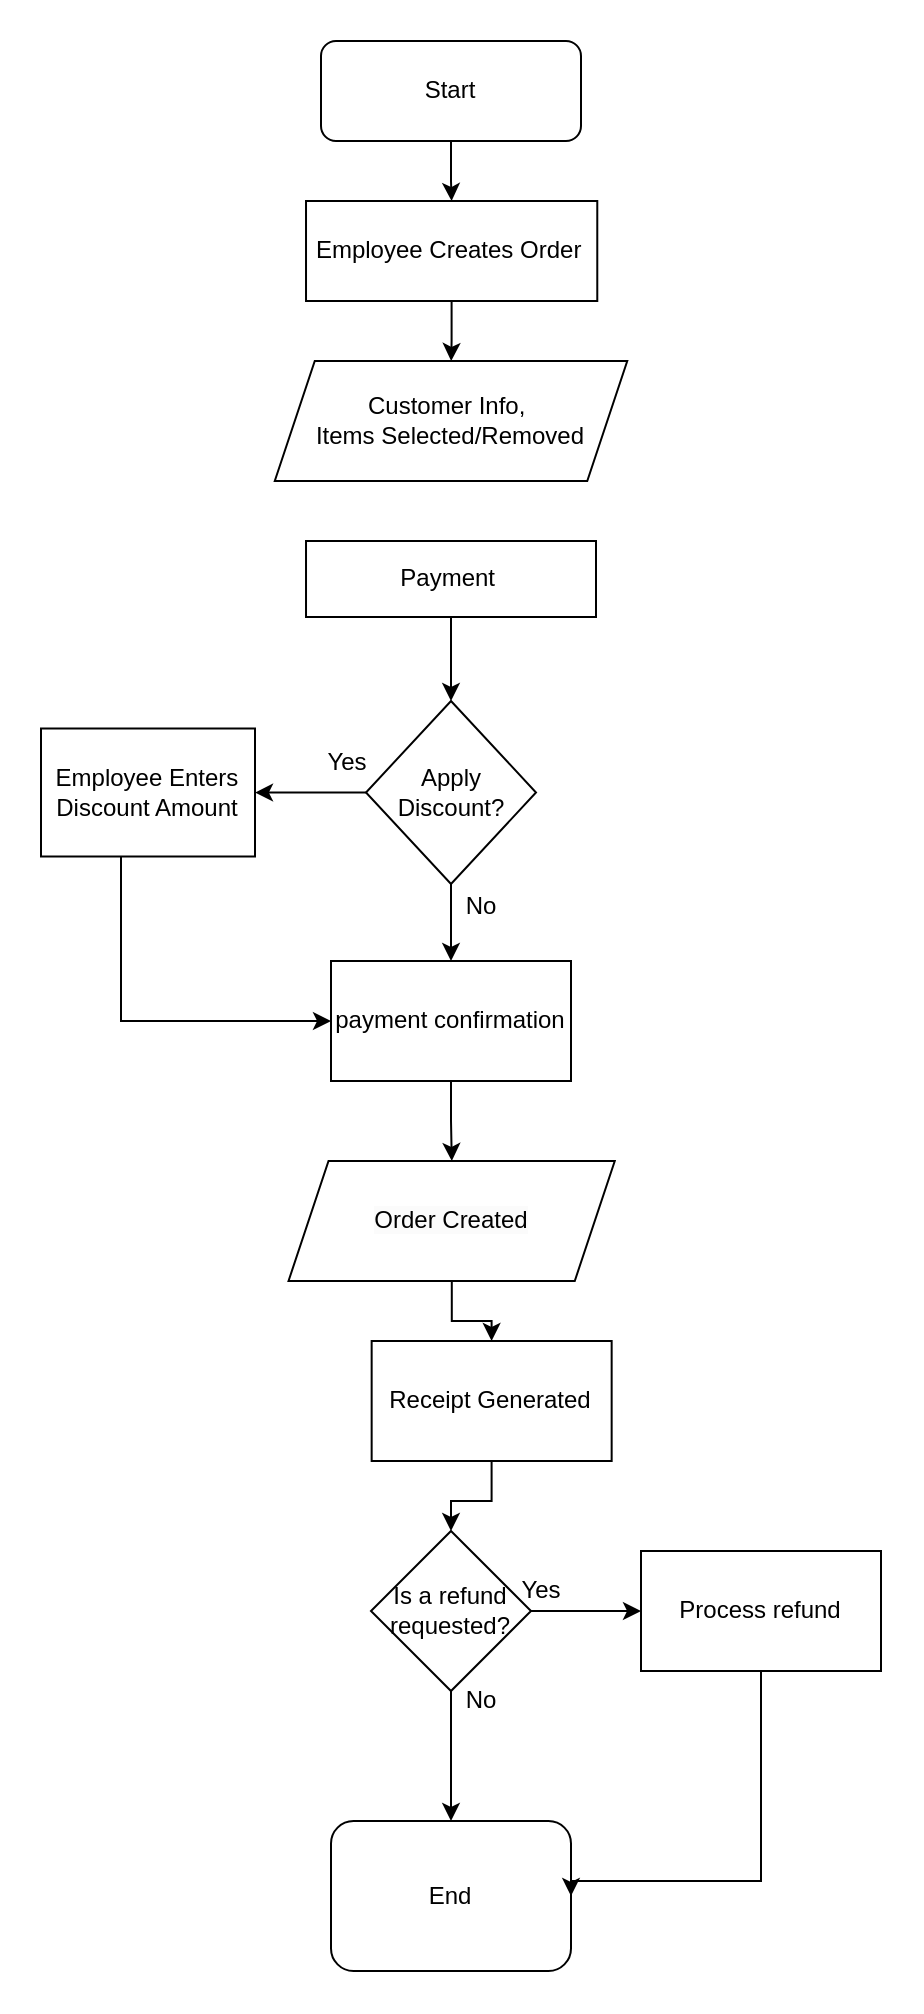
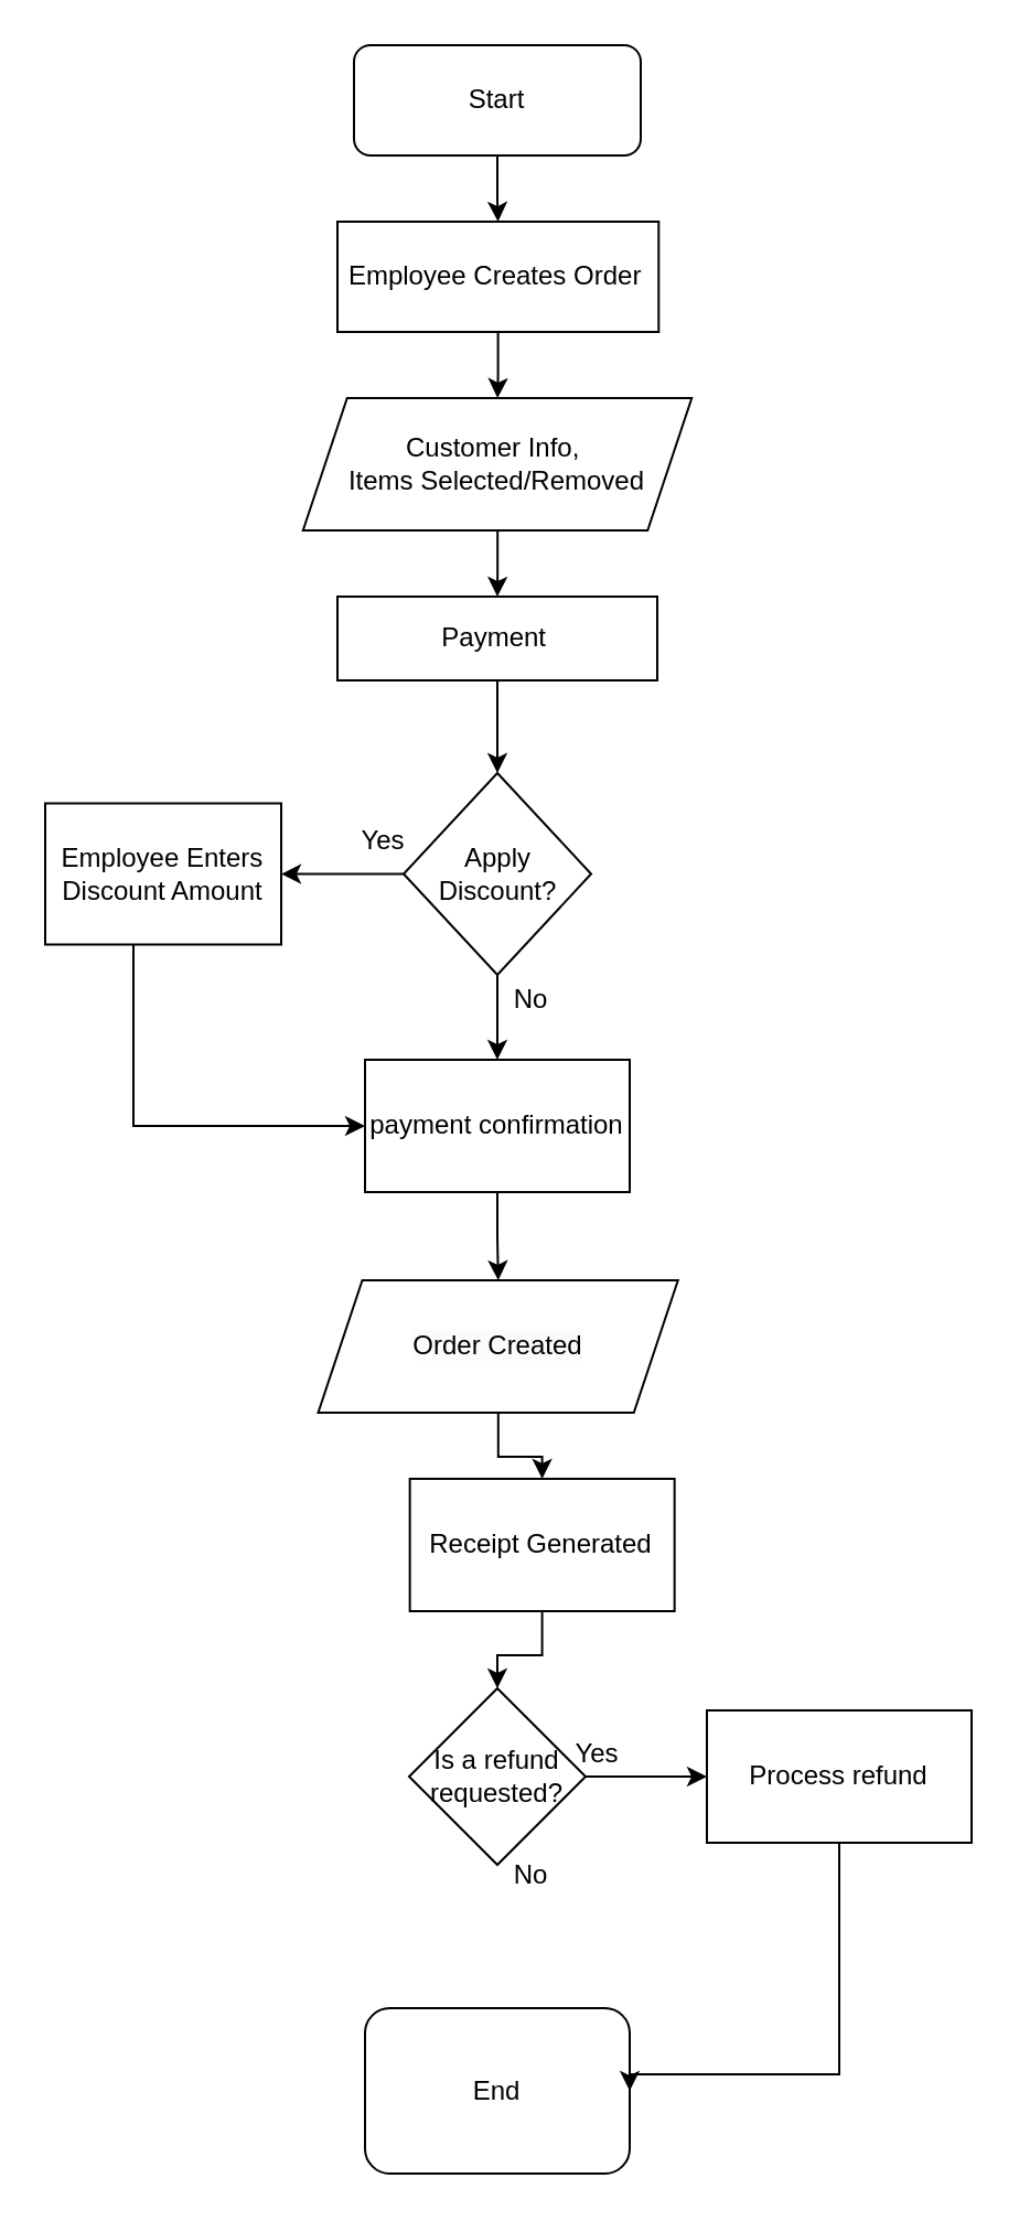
+ <mxCell id="6" value="" style="edgeStyle=orthogonalEdgeStyle;rounded=0;orthogonalLoop=1;jettySize=auto;html=1;" edge="1" parent="1" source="7" target="9"><mxGeometry relative="1" as="geometry" /></mxCell>
- <mxCell id="23" value="" style="edgeStyle=orthogonalEdgeStyle;rounded=0;orthogonalLoop=1;jettySize=auto;html=1;" edge="1" parent="1" source="25" target="26"><mxGeometry relative="1" as="geometry" /></mxCell>
